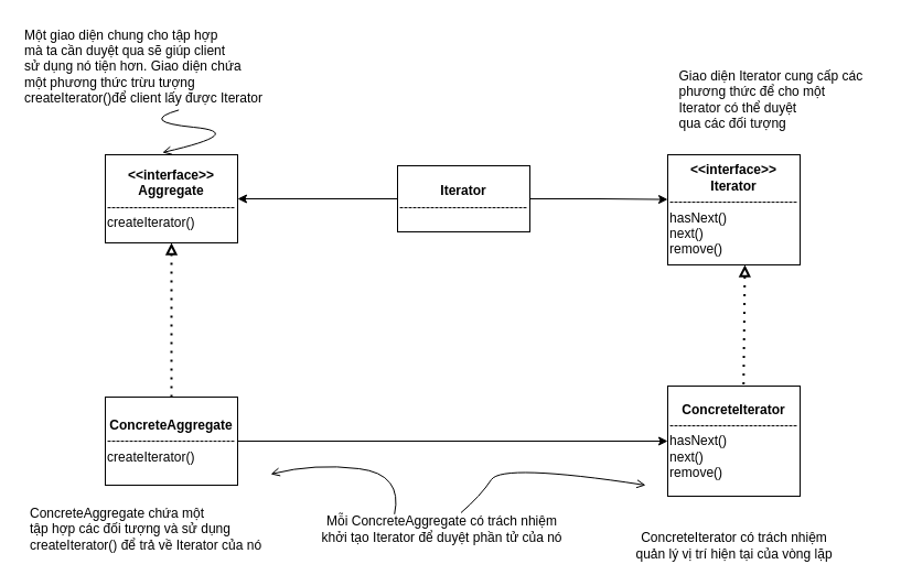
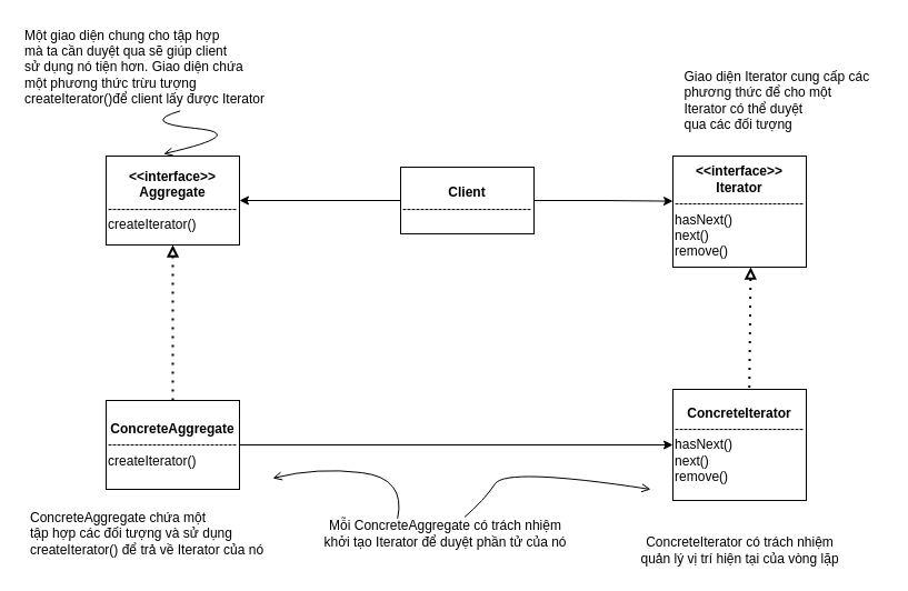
- <mxCell id="5" value="&lt;b&gt;Iterator&lt;/b&gt;&lt;br&gt;-----------------------------" style="rounded=0;whiteSpace=wrap;html=1;" parent="1" vertex="1"><mxGeometry x="360" y="150" width="120" height="60" as="geometry" /></mxCell>
+ <mxCell id="5" value="&lt;b&gt;Client&lt;/b&gt;&lt;br&gt;-----------------------------" style="rounded=0;whiteSpace=wrap;html=1;" parent="1" vertex="1"><mxGeometry x="360" y="150" width="120" height="60" as="geometry" /></mxCell>
